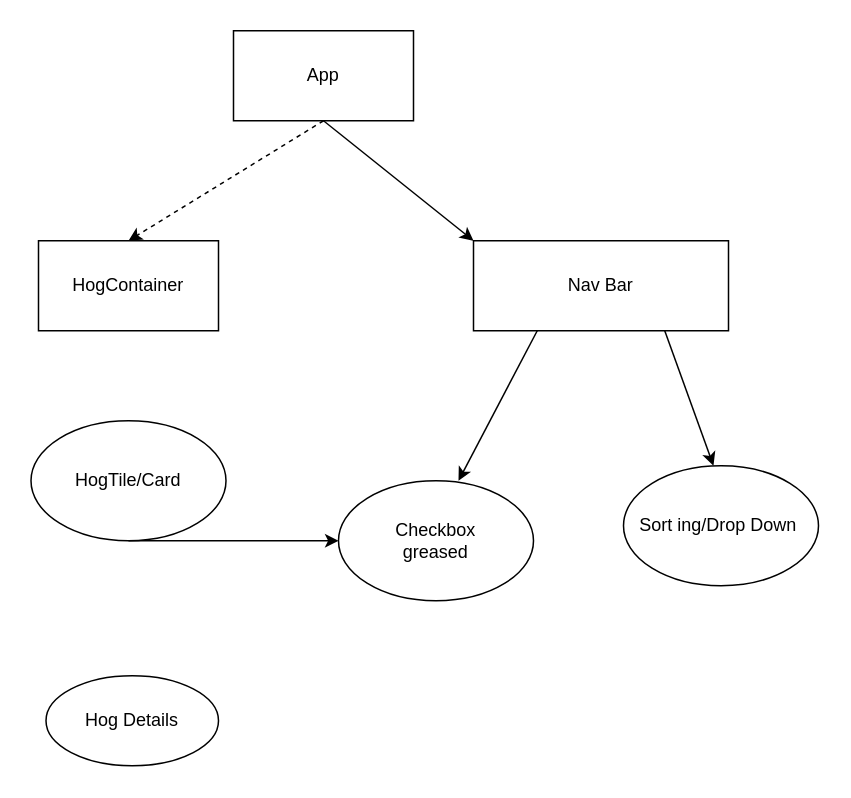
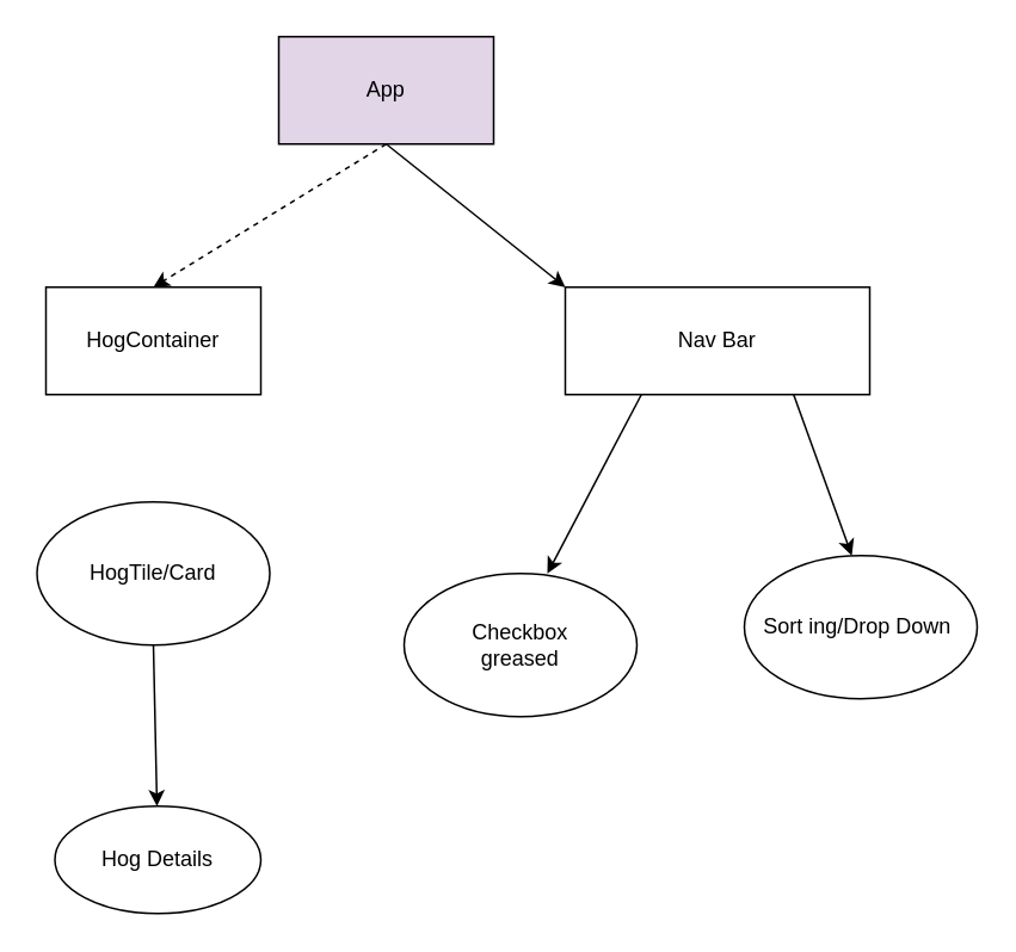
- <mxCell id="4" value="App" style="whiteSpace=wrap;html=1;" parent="1" vertex="1"><mxGeometry x="155" y="20" width="120" height="60" as="geometry" /></mxCell>
+ <mxCell id="4" value="App" style="whiteSpace=wrap;html=1;fillColor=#e1d5e7;" parent="1" vertex="1"><mxGeometry x="155" y="20" width="120" height="60" as="geometry" /></mxCell>
- <mxCell id="5" style="html=1;exitX=0.5;exitY=1;exitDx=0;exitDy=0;" parent="1" source="6" target="12" edge="1"><mxGeometry relative="1" as="geometry" /></mxCell>
+ <mxCell id="5" style="html=1;exitX=0.5;exitY=1;exitDx=0;exitDy=0;" parent="1" source="6" target="7" edge="1"><mxGeometry relative="1" as="geometry" /></mxCell>
